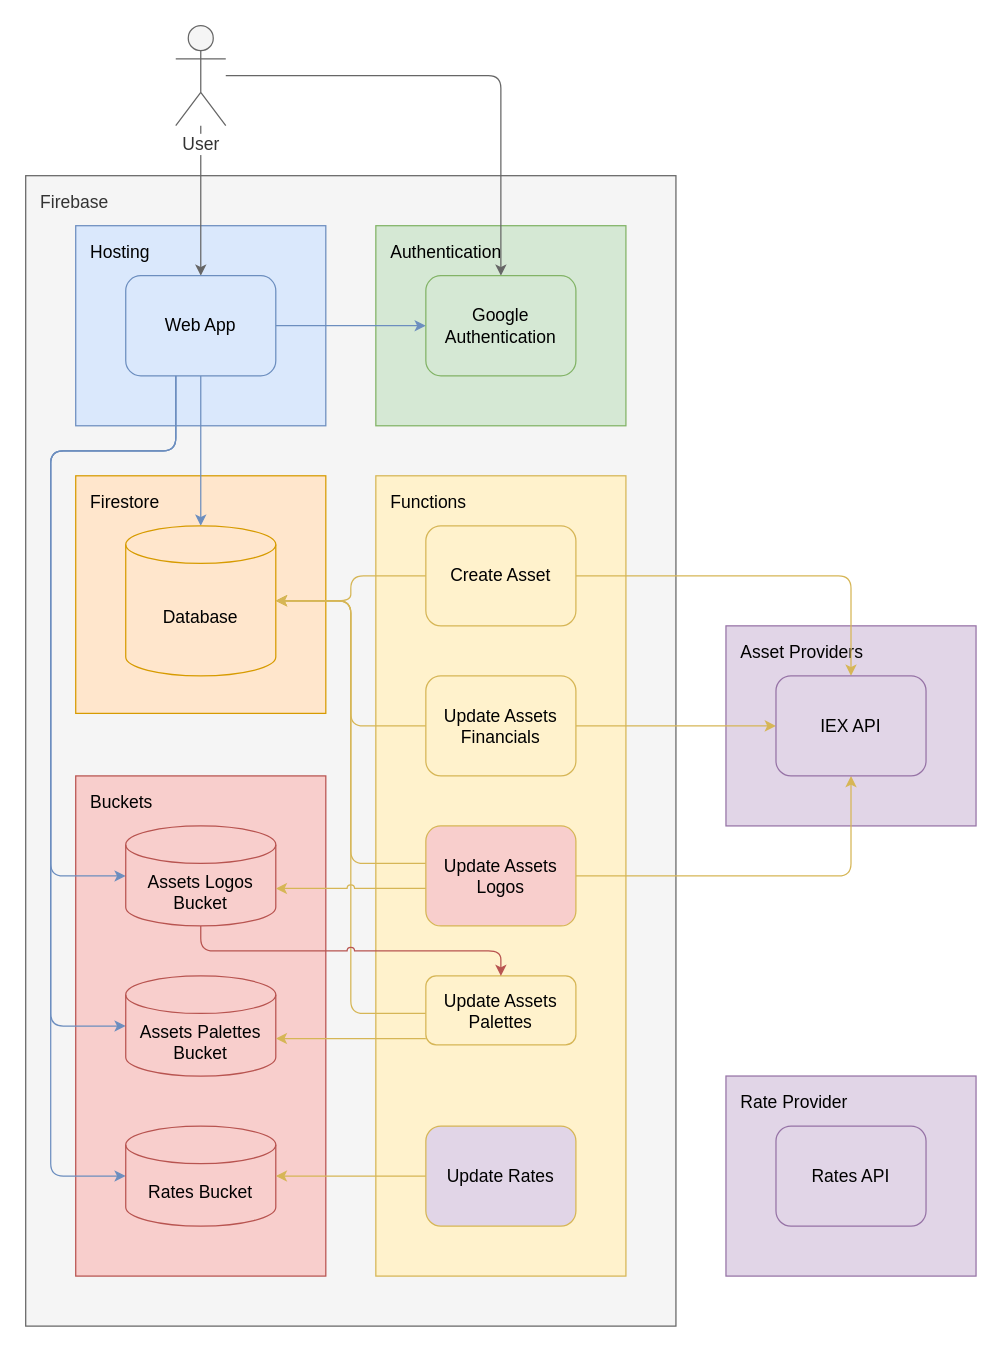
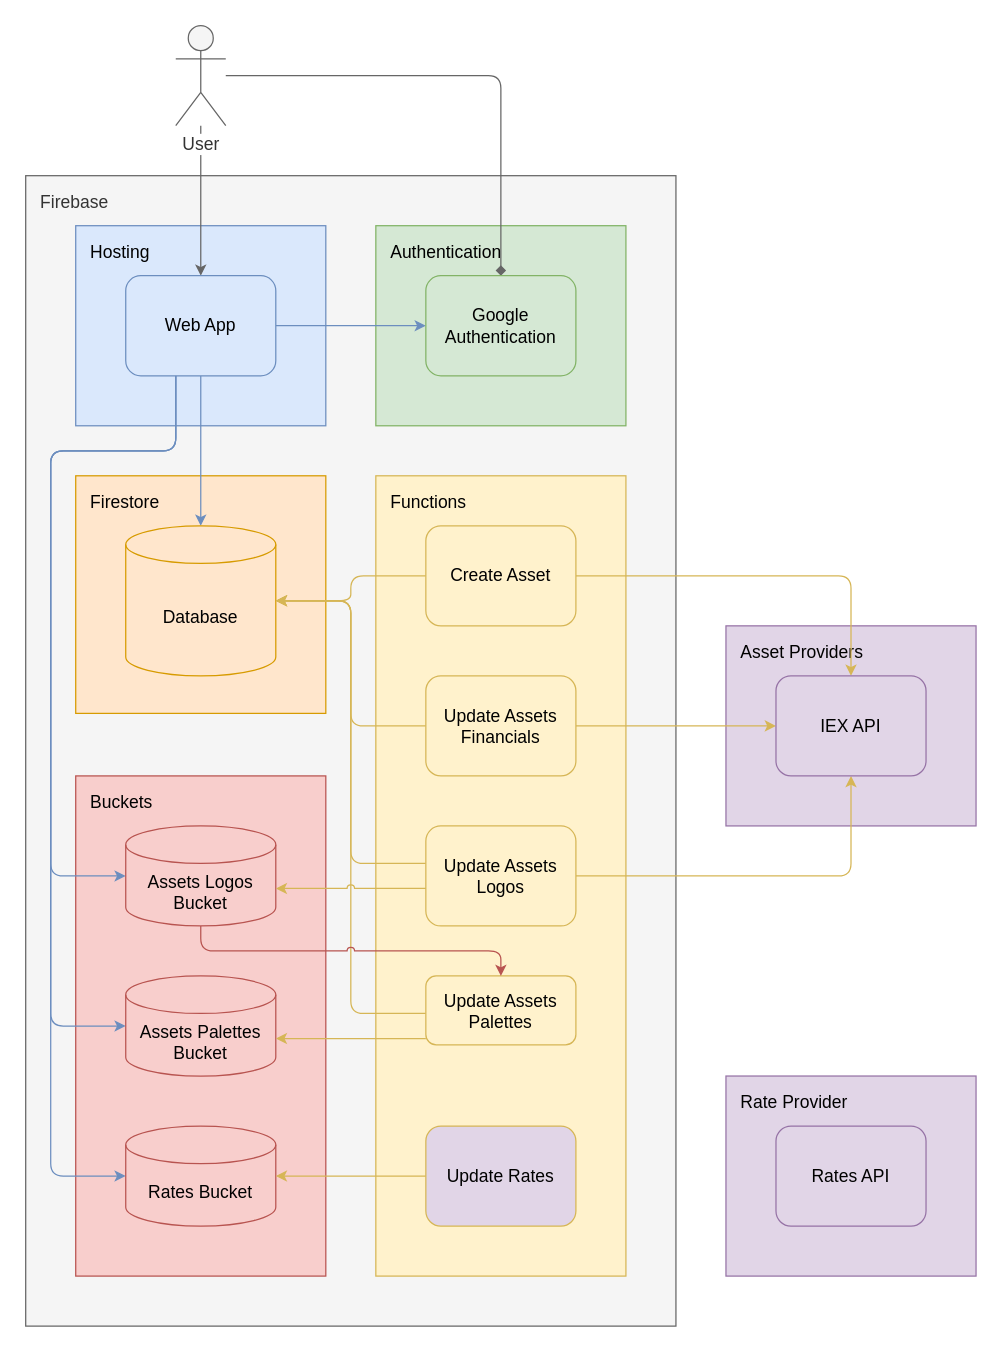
- <mxCell id="11" style="edgeStyle=orthogonalEdgeStyle;rounded=1;orthogonalLoop=1;jettySize=auto;html=1;fontSize=14;fillColor=#f5f5f5;strokeColor=#666666;" edge="1" parent="1" source="40" target="18"><mxGeometry relative="1" as="geometry" /></mxCell>
+ <mxCell id="11" style="edgeStyle=orthogonalEdgeStyle;rounded=1;orthogonalLoop=1;jettySize=auto;html=1;fontSize=14;fillColor=#f5f5f5;strokeColor=#666666;endArrow=diamond;" edge="1" parent="1" source="40" target="18"><mxGeometry relative="1" as="geometry" /></mxCell>
- <mxCell id="31" value="Update Assets Logos" style="rounded=1;whiteSpace=wrap;html=1;fontSize=14;fillColor=#f8cecc;strokeColor=#d6b656;" vertex="1" parent="1"><mxGeometry x="340" y="660" width="120" height="80" as="geometry" /></mxCell>
+ <mxCell id="31" value="Update Assets Logos" style="rounded=1;whiteSpace=wrap;html=1;fontSize=14;fillColor=#fff2cc;strokeColor=#d6b656;" vertex="1" parent="1"><mxGeometry x="340" y="660" width="120" height="80" as="geometry" /></mxCell>
